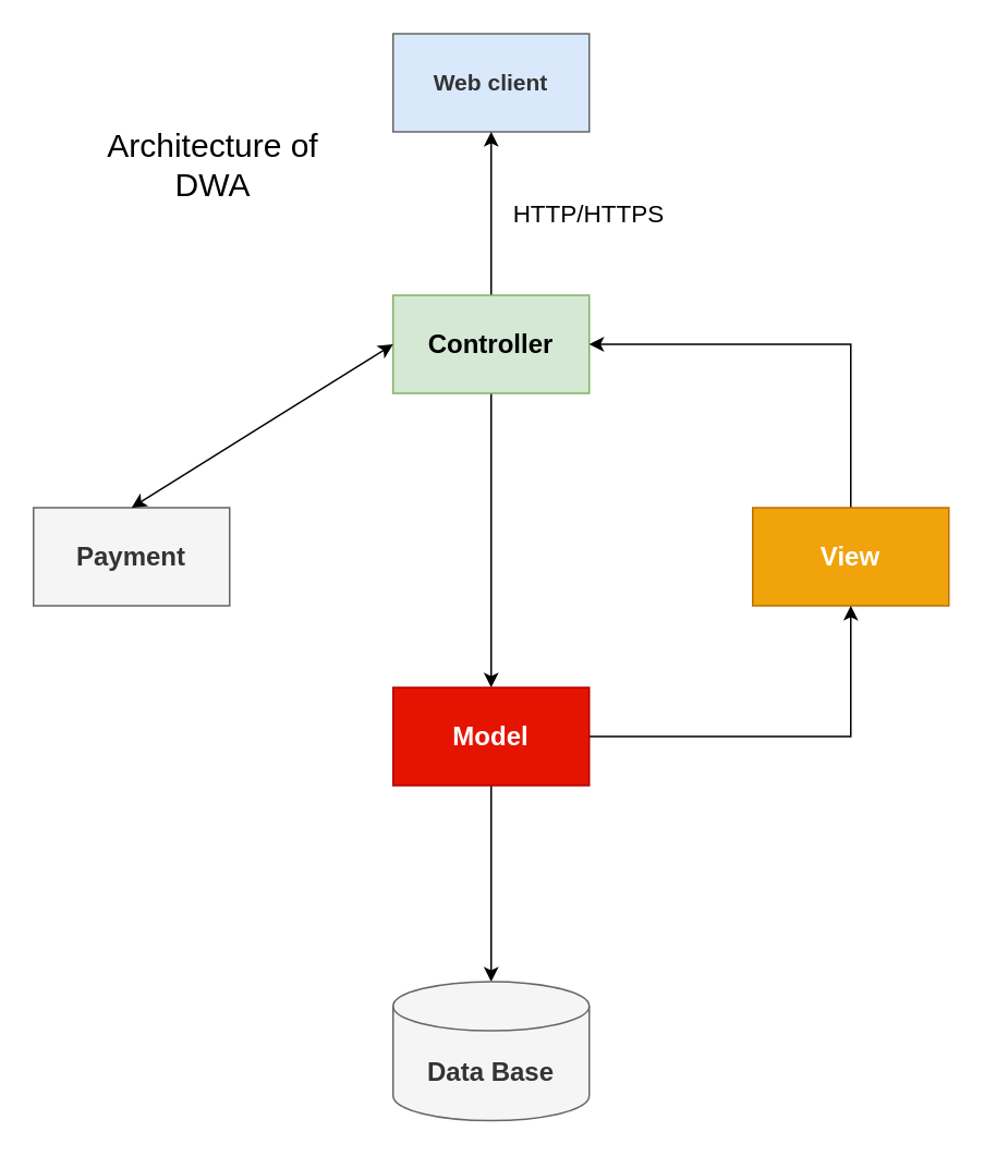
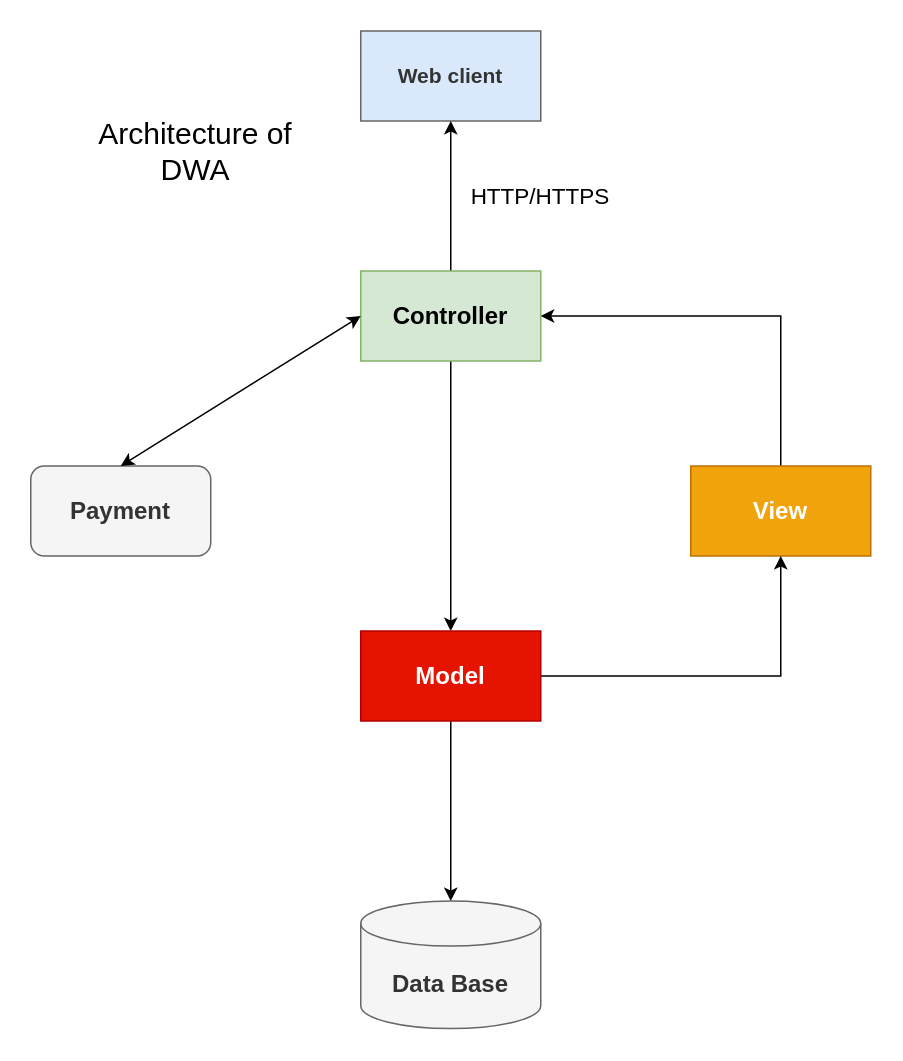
- <mxCell id="12" value="Payment" style="rounded=0;whiteSpace=wrap;html=1;fontSize=16;fontStyle=1;fillColor=#f5f5f5;strokeColor=#666666;fontColor=#333333;" vertex="1" parent="1"><mxGeometry x="20" y="310" width="120" height="60" as="geometry" /></mxCell>
+ <mxCell id="12" value="Payment" style="whiteSpace=wrap;html=1;fontSize=16;fontStyle=1;fillColor=#f5f5f5;strokeColor=#666666;fontColor=#333333;rounded=1;" vertex="1" parent="1"><mxGeometry x="20" y="310" width="120" height="60" as="geometry" /></mxCell>
